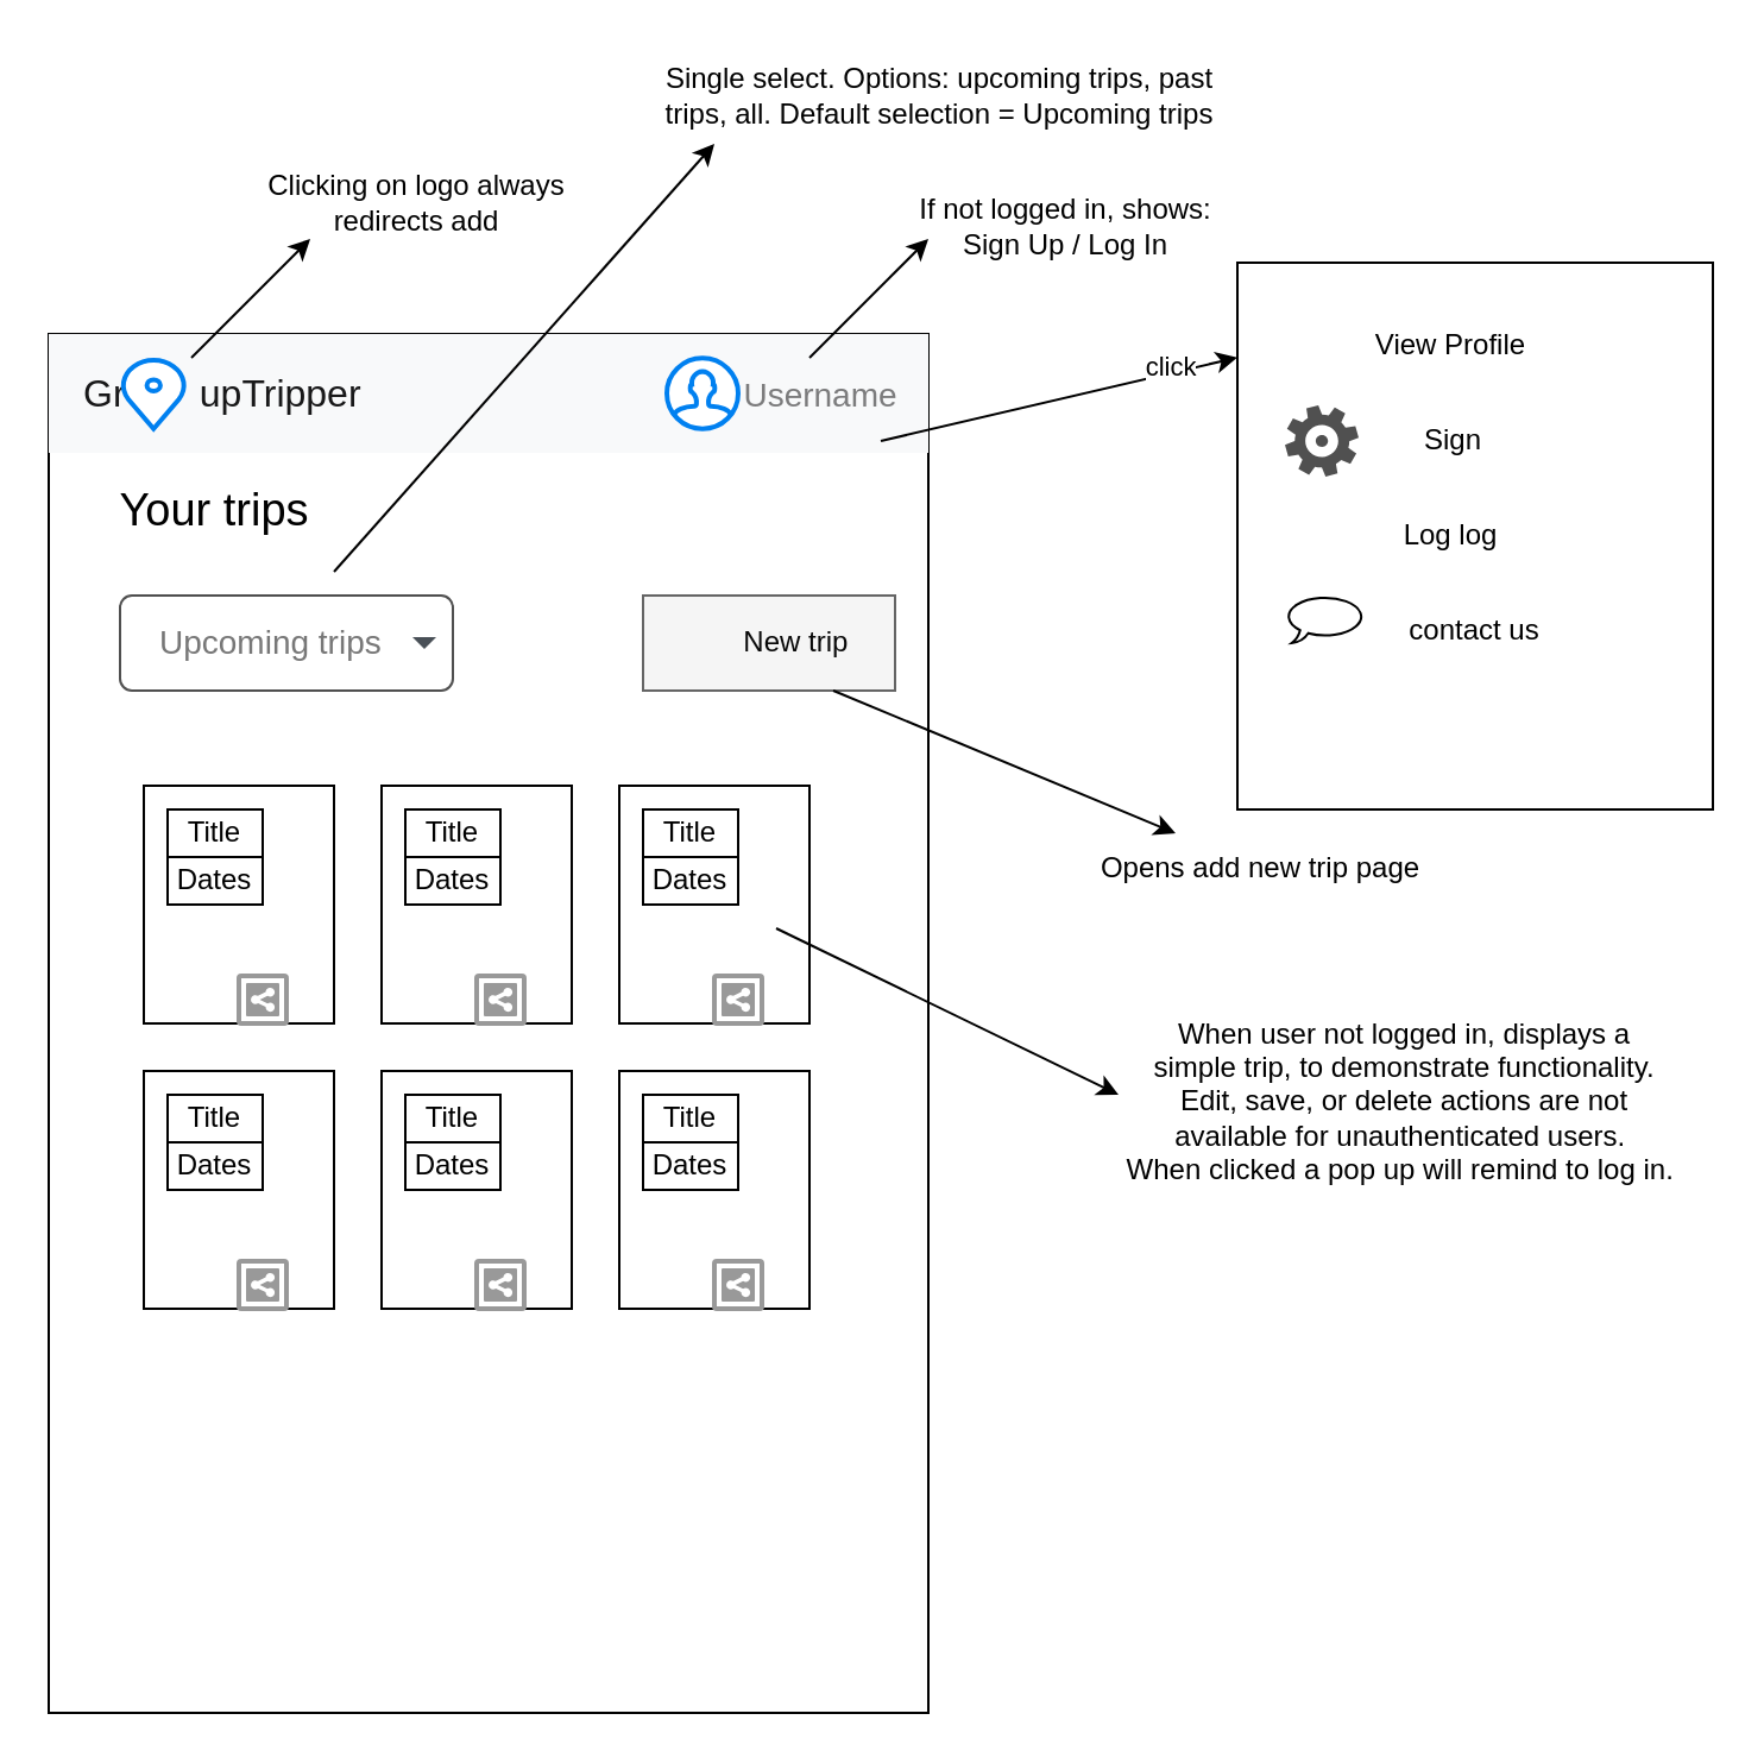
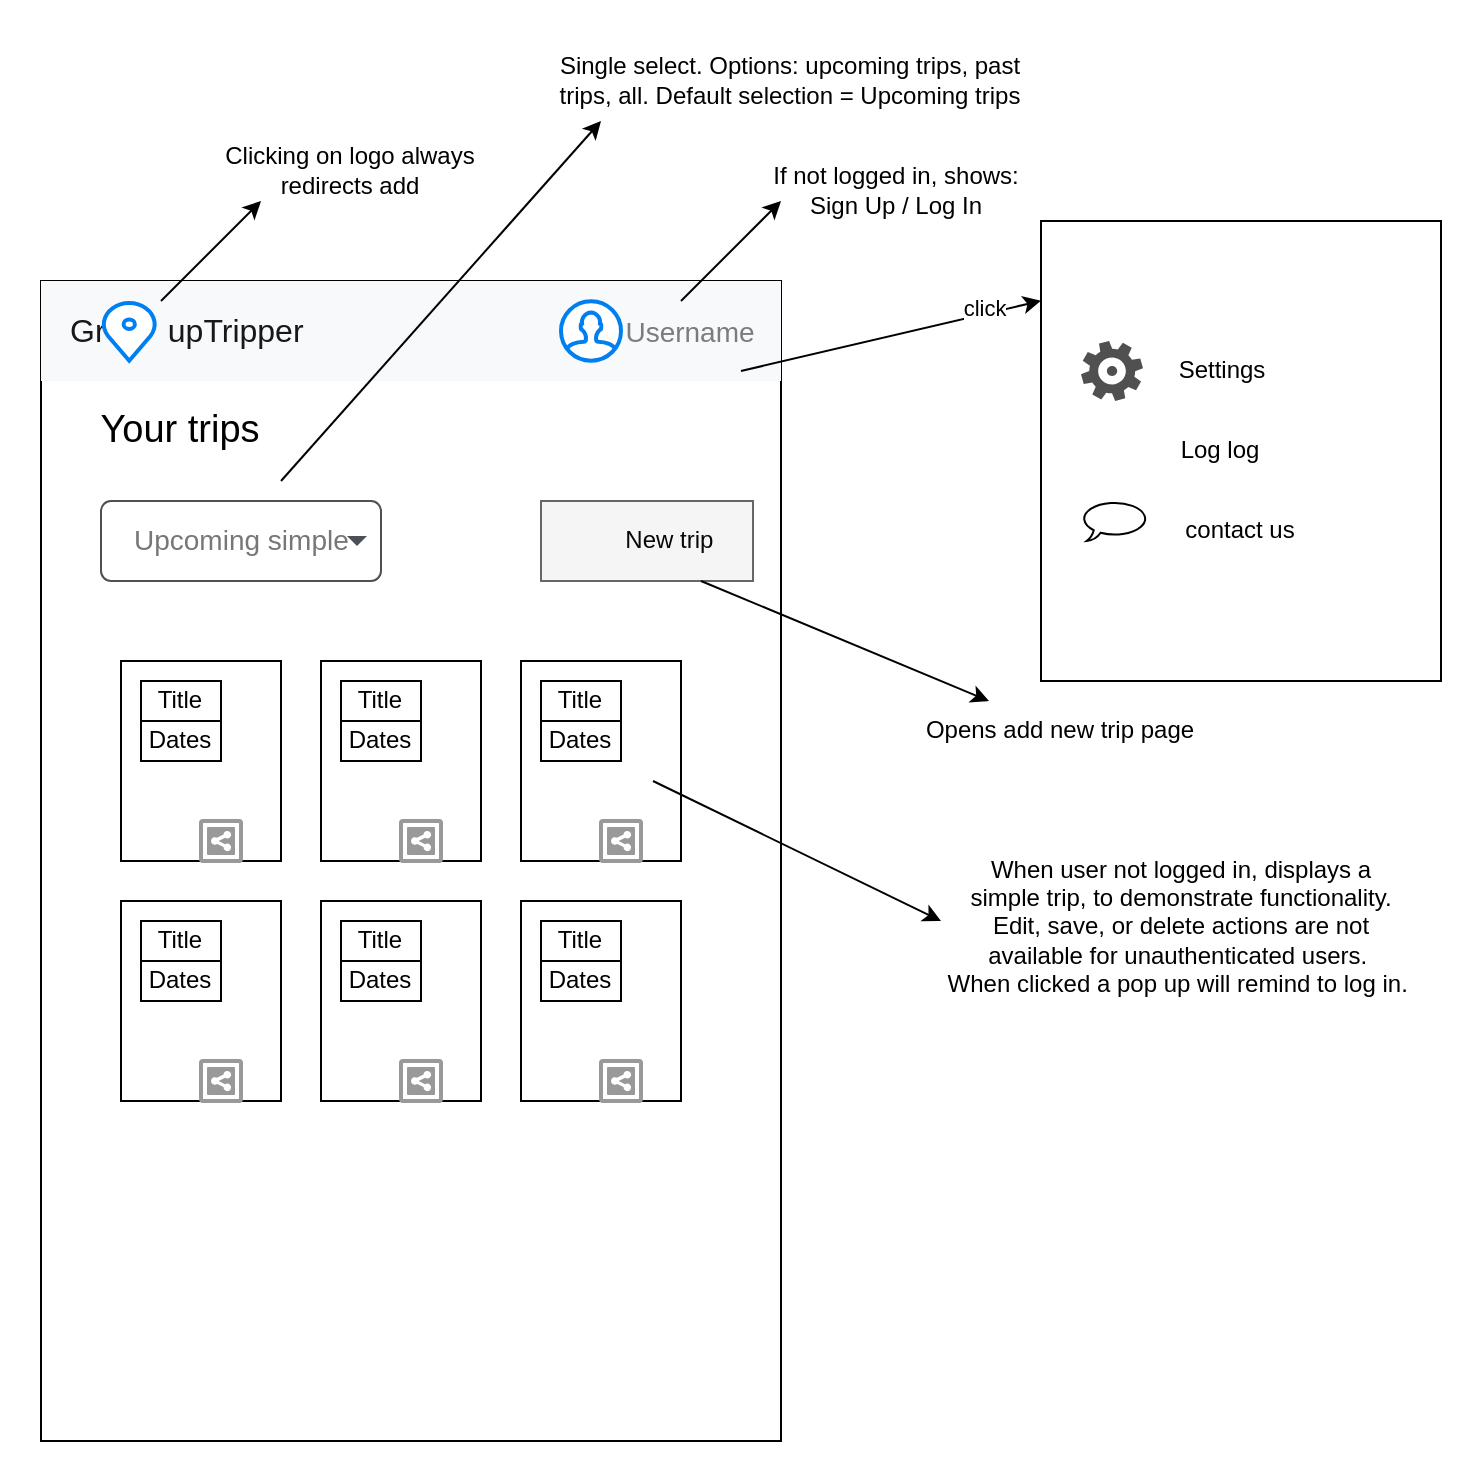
- <mxCell id="62" value="View Profile" style="text;html=1;strokeColor=none;fillColor=none;align=center;verticalAlign=middle;whiteSpace=wrap;rounded=0;" parent="59" vertex="1"><mxGeometry x="50" y="20" width="80" height="30" as="geometry" /></mxCell>
- <mxCell id="65" value="Sign" style="text;html=1;strokeColor=none;fillColor=none;align=center;verticalAlign=middle;whiteSpace=wrap;rounded=0;" parent="63" vertex="1"><mxGeometry x="41" width="60" height="30" as="geometry" /></mxCell>
+ <mxCell id="65" value="Settings" style="text;html=1;strokeColor=none;fillColor=none;align=center;verticalAlign=middle;whiteSpace=wrap;rounded=0;" parent="63" vertex="1"><mxGeometry x="41" width="60" height="30" as="geometry" /></mxCell>
- <mxCell id="12" value="Upcoming trips" style="html=1;shadow=0;dashed=0;shape=mxgraph.bootstrap.rrect;rSize=5;strokeColor=#505050;strokeWidth=1;fillColor=#ffffff;fontColor=#777777;whiteSpace=wrap;align=left;verticalAlign=middle;fontStyle=0;fontSize=14;spacingRight=0;spacing=17;" parent="1" vertex="1"><mxGeometry x="50" y="250" width="140" height="40" as="geometry" /></mxCell>
+ <mxCell id="12" value="Upcoming simple" style="html=1;shadow=0;dashed=0;shape=mxgraph.bootstrap.rrect;rSize=5;strokeColor=#505050;strokeWidth=1;fillColor=#ffffff;fontColor=#777777;whiteSpace=wrap;align=left;verticalAlign=middle;fontStyle=0;fontSize=14;spacingRight=0;spacing=17;" parent="1" vertex="1"><mxGeometry x="50" y="250" width="140" height="40" as="geometry" /></mxCell>
